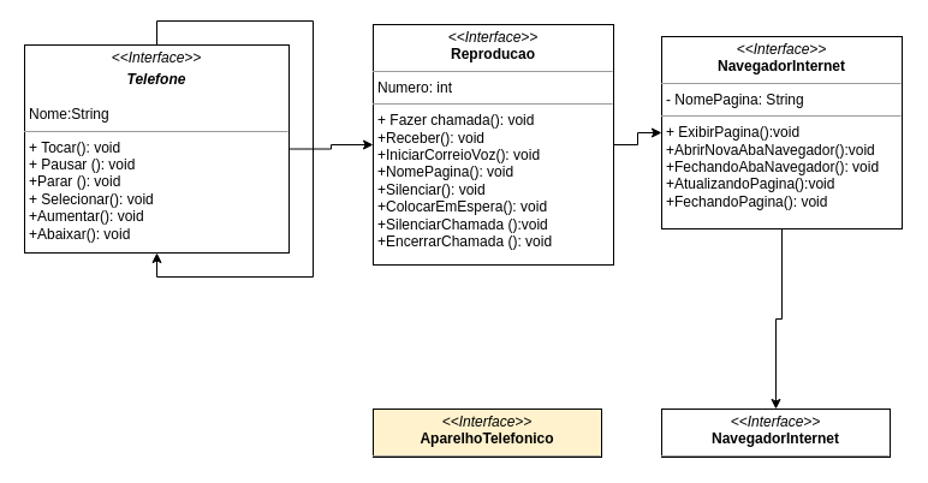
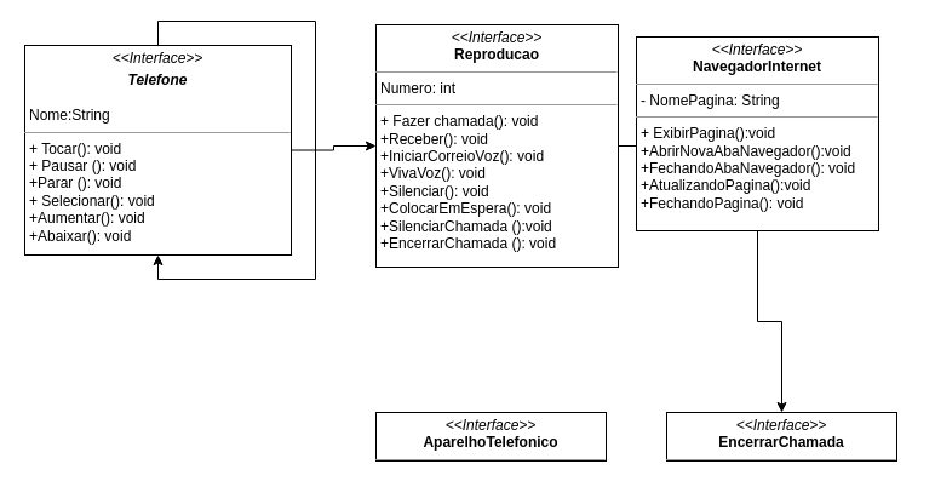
- <mxCell id="3" value="&lt;p style=&quot;margin:0px;margin-top:4px;text-align:center;&quot;&gt;&lt;i&gt;&amp;lt;&amp;lt;Interface&amp;gt;&amp;gt;&lt;/i&gt;&lt;br&gt;&lt;b&gt;Reproducao&lt;/b&gt;&lt;/p&gt;&lt;hr size=&quot;1&quot;&gt;&lt;p style=&quot;margin:0px;margin-left:4px;&quot;&gt;Numero: int&lt;/p&gt;&lt;hr size=&quot;1&quot;&gt;&lt;p style=&quot;margin:0px;margin-left:4px;&quot;&gt;+ Fazer chamada(): void&lt;/p&gt;&lt;p style=&quot;margin:0px;margin-left:4px;&quot;&gt;+Receber(): void&lt;/p&gt;&lt;p style=&quot;margin:0px;margin-left:4px;&quot;&gt;+IniciarCorreioVoz(): void&lt;/p&gt;&lt;p style=&quot;margin:0px;margin-left:4px;&quot;&gt;+NomePagina(): void&lt;/p&gt;&lt;p style=&quot;margin:0px;margin-left:4px;&quot;&gt;+Silenciar(): void&lt;/p&gt;&lt;p style=&quot;margin:0px;margin-left:4px;&quot;&gt;+ColocarEmEspera(): void&lt;/p&gt;&lt;p style=&quot;margin:0px;margin-left:4px;&quot;&gt;+SilenciarChamada ():void&lt;/p&gt;&lt;p style=&quot;margin:0px;margin-left:4px;&quot;&gt;+EncerrarChamada (): void&lt;/p&gt;" style="verticalAlign=top;align=left;overflow=fill;fontSize=12;fontFamily=Helvetica;html=1;rounded=0;shadow=0;comic=0;labelBackgroundColor=none;strokeWidth=1" parent="1" vertex="1"><mxGeometry x="310" y="20" width="200" height="200" as="geometry" /></mxCell>
+ <mxCell id="3" value="&lt;p style=&quot;margin:0px;margin-top:4px;text-align:center;&quot;&gt;&lt;i&gt;&amp;lt;&amp;lt;Interface&amp;gt;&amp;gt;&lt;/i&gt;&lt;br&gt;&lt;b&gt;Reproducao&lt;/b&gt;&lt;/p&gt;&lt;hr size=&quot;1&quot;&gt;&lt;p style=&quot;margin:0px;margin-left:4px;&quot;&gt;Numero: int&lt;/p&gt;&lt;hr size=&quot;1&quot;&gt;&lt;p style=&quot;margin:0px;margin-left:4px;&quot;&gt;+ Fazer chamada(): void&lt;/p&gt;&lt;p style=&quot;margin:0px;margin-left:4px;&quot;&gt;+Receber(): void&lt;/p&gt;&lt;p style=&quot;margin:0px;margin-left:4px;&quot;&gt;+IniciarCorreioVoz(): void&lt;/p&gt;&lt;p style=&quot;margin:0px;margin-left:4px;&quot;&gt;+VivaVoz(): void&lt;/p&gt;&lt;p style=&quot;margin:0px;margin-left:4px;&quot;&gt;+Silenciar(): void&lt;/p&gt;&lt;p style=&quot;margin:0px;margin-left:4px;&quot;&gt;+ColocarEmEspera(): void&lt;/p&gt;&lt;p style=&quot;margin:0px;margin-left:4px;&quot;&gt;+SilenciarChamada ():void&lt;/p&gt;&lt;p style=&quot;margin:0px;margin-left:4px;&quot;&gt;+EncerrarChamada (): void&lt;/p&gt;" style="verticalAlign=top;align=left;overflow=fill;fontSize=12;fontFamily=Helvetica;html=1;rounded=0;shadow=0;comic=0;labelBackgroundColor=none;strokeWidth=1" parent="1" vertex="1"><mxGeometry x="310" y="20" width="200" height="200" as="geometry" /></mxCell>
- <mxCell id="7" value="&lt;p style=&quot;margin:0px;margin-top:4px;text-align:center;&quot;&gt;&lt;i&gt;&amp;lt;&amp;lt;Interface&amp;gt;&amp;gt;&lt;/i&gt;&lt;br&gt;&lt;b&gt;NavegadorInternet&lt;/b&gt;&lt;/p&gt;&lt;hr size=&quot;1&quot;&gt;&lt;p style=&quot;margin:0px;margin-left:4px;&quot;&gt;- NomePagina: String&lt;/p&gt;&lt;hr size=&quot;1&quot;&gt;&lt;p style=&quot;margin:0px;margin-left:4px;&quot;&gt;+ ExibirPagina():void&lt;br&gt;+AbrirNovaAbaNavegador():void&lt;/p&gt;&lt;p style=&quot;margin:0px;margin-left:4px;&quot;&gt;+FechandoAbaNavegador(): void&lt;/p&gt;&lt;p style=&quot;margin:0px;margin-left:4px;&quot;&gt;+AtualizandoPagina():void&lt;/p&gt;&lt;p style=&quot;margin:0px;margin-left:4px;&quot;&gt;+FechandoPagina(): void&lt;/p&gt;" style="verticalAlign=top;align=left;overflow=fill;fontSize=12;fontFamily=Helvetica;html=1;rounded=0;shadow=0;comic=0;labelBackgroundColor=none;strokeWidth=1" parent="1" vertex="1"><mxGeometry x="550" y="30" width="200" height="160" as="geometry" /></mxCell>
+ <mxCell id="7" value="&lt;p style=&quot;margin:0px;margin-top:4px;text-align:center;&quot;&gt;&lt;i&gt;&amp;lt;&amp;lt;Interface&amp;gt;&amp;gt;&lt;/i&gt;&lt;br&gt;&lt;b&gt;NavegadorInternet&lt;/b&gt;&lt;/p&gt;&lt;hr size=&quot;1&quot;&gt;&lt;p style=&quot;margin:0px;margin-left:4px;&quot;&gt;- NomePagina: String&lt;/p&gt;&lt;hr size=&quot;1&quot;&gt;&lt;p style=&quot;margin:0px;margin-left:4px;&quot;&gt;+ ExibirPagina():void&lt;br&gt;+AbrirNovaAbaNavegador():void&lt;/p&gt;&lt;p style=&quot;margin:0px;margin-left:4px;&quot;&gt;+FechandoAbaNavegador(): void&lt;/p&gt;&lt;p style=&quot;margin:0px;margin-left:4px;&quot;&gt;+AtualizandoPagina():void&lt;/p&gt;&lt;p style=&quot;margin:0px;margin-left:4px;&quot;&gt;+FechandoPagina(): void&lt;/p&gt;" style="verticalAlign=top;align=left;overflow=fill;fontSize=12;fontFamily=Helvetica;html=1;rounded=0;shadow=0;comic=0;labelBackgroundColor=none;strokeWidth=1" parent="1" vertex="1"><mxGeometry x="525" y="30" width="200" height="160" as="geometry" /></mxCell>
- <mxCell id="8" value="&lt;p style=&quot;margin:0px;margin-top:4px;text-align:center;&quot;&gt;&lt;i&gt;&amp;lt;&amp;lt;Interface&amp;gt;&amp;gt;&lt;/i&gt;&lt;br&gt;&lt;b&gt;AparelhoTelefonico&lt;/b&gt;&lt;/p&gt;&lt;hr size=&quot;1&quot;&gt;&lt;p style=&quot;margin:0px;margin-left:4px;&quot;&gt;+&amp;nbsp;&lt;br&gt;+ field2: Type&lt;/p&gt;&lt;hr size=&quot;1&quot;&gt;&lt;p style=&quot;margin:0px;margin-left:4px;&quot;&gt;+ method1(Type): Type&lt;br&gt;+ method2(Type, Type): Type&lt;/p&gt;" style="verticalAlign=top;align=left;overflow=fill;fontSize=12;fontFamily=Helvetica;html=1;rounded=0;shadow=0;comic=0;labelBackgroundColor=none;strokeWidth=1;fillColor=#fff2cc;" vertex="1" parent="1"><mxGeometry x="310" y="340" width="190" height="40" as="geometry" /></mxCell>
+ <mxCell id="8" value="&lt;p style=&quot;margin:0px;margin-top:4px;text-align:center;&quot;&gt;&lt;i&gt;&amp;lt;&amp;lt;Interface&amp;gt;&amp;gt;&lt;/i&gt;&lt;br&gt;&lt;b&gt;AparelhoTelefonico&lt;/b&gt;&lt;/p&gt;&lt;hr size=&quot;1&quot;&gt;&lt;p style=&quot;margin:0px;margin-left:4px;&quot;&gt;+&amp;nbsp;&lt;br&gt;+ field2: Type&lt;/p&gt;&lt;hr size=&quot;1&quot;&gt;&lt;p style=&quot;margin:0px;margin-left:4px;&quot;&gt;+ method1(Type): Type&lt;br&gt;+ method2(Type, Type): Type&lt;/p&gt;" style="verticalAlign=top;align=left;overflow=fill;fontSize=12;fontFamily=Helvetica;html=1;rounded=0;shadow=0;comic=0;labelBackgroundColor=none;strokeWidth=1" vertex="1" parent="1"><mxGeometry x="310" y="340" width="190" height="40" as="geometry" /></mxCell>
- <mxCell id="9" value="&lt;p style=&quot;margin:0px;margin-top:4px;text-align:center;&quot;&gt;&lt;i&gt;&amp;lt;&amp;lt;Interface&amp;gt;&amp;gt;&lt;/i&gt;&lt;br&gt;&lt;b&gt;NavegadorInternet&lt;/b&gt;&lt;/p&gt;&lt;hr size=&quot;1&quot;&gt;&lt;p style=&quot;margin:0px;margin-left:4px;&quot;&gt;+&amp;nbsp;&lt;br&gt;+ field2: Type&lt;/p&gt;&lt;hr size=&quot;1&quot;&gt;&lt;p style=&quot;margin:0px;margin-left:4px;&quot;&gt;+ method2(Type, Type): Type&lt;/p&gt;" style="verticalAlign=top;align=left;overflow=fill;fontSize=12;fontFamily=Helvetica;html=1;rounded=0;shadow=0;comic=0;labelBackgroundColor=none;strokeWidth=1" vertex="1" parent="1"><mxGeometry x="550" y="340" width="190" height="40" as="geometry" /></mxCell>
+ <mxCell id="9" value="&lt;p style=&quot;margin:0px;margin-top:4px;text-align:center;&quot;&gt;&lt;i&gt;&amp;lt;&amp;lt;Interface&amp;gt;&amp;gt;&lt;/i&gt;&lt;br&gt;&lt;b&gt;EncerrarChamada&lt;/b&gt;&lt;/p&gt;&lt;hr size=&quot;1&quot;&gt;&lt;p style=&quot;margin:0px;margin-left:4px;&quot;&gt;+&amp;nbsp;&lt;br&gt;+ field2: Type&lt;/p&gt;&lt;hr size=&quot;1&quot;&gt;&lt;p style=&quot;margin:0px;margin-left:4px;&quot;&gt;+ method2(Type, Type): Type&lt;/p&gt;" style="verticalAlign=top;align=left;overflow=fill;fontSize=12;fontFamily=Helvetica;html=1;rounded=0;shadow=0;comic=0;labelBackgroundColor=none;strokeWidth=1" vertex="1" parent="1"><mxGeometry x="550" y="340" width="190" height="40" as="geometry" /></mxCell>
